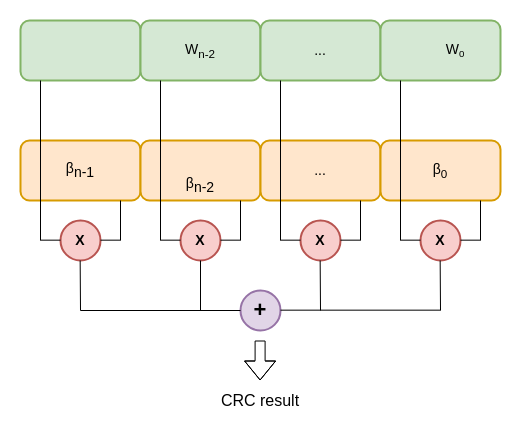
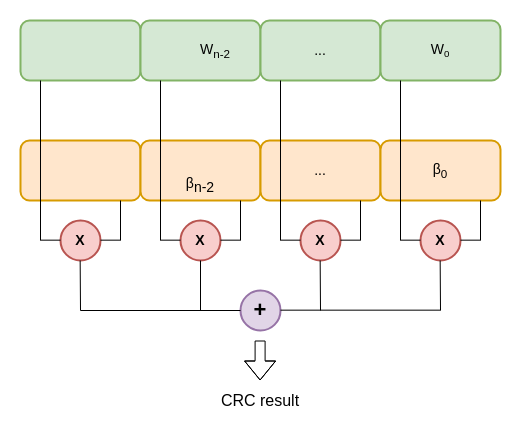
- <mxCell id="44" value="&lt;font style=&quot;font-size: 14px&quot;&gt;W&lt;sub&gt;n-2&lt;/sub&gt;&lt;/font&gt;" style="text;html=1;strokeColor=none;fillColor=none;align=center;verticalAlign=middle;whiteSpace=wrap;rounded=0;" vertex="1" parent="1"><mxGeometry x="180" y="40" width="40" height="20" as="geometry" /></mxCell>
+ <mxCell id="44" value="&lt;font style=&quot;font-size: 14px&quot;&gt;W&lt;sub&gt;n-2&lt;/sub&gt;&lt;/font&gt;" style="text;html=1;strokeColor=none;fillColor=none;align=center;verticalAlign=middle;whiteSpace=wrap;rounded=0;" vertex="1" parent="1"><mxGeometry x="195" y="40" width="40" height="20" as="geometry" /></mxCell>
- <mxCell id="45" value="&lt;font style=&quot;font-size: 14px&quot;&gt;W&lt;/font&gt;&lt;font style=&quot;font-size: 11.667px&quot;&gt;&lt;sub&gt;0&lt;/sub&gt;&lt;/font&gt;" style="text;html=1;strokeColor=none;fillColor=none;align=center;verticalAlign=middle;whiteSpace=wrap;rounded=0;" vertex="1" parent="1"><mxGeometry x="435" y="40" width="40" height="20" as="geometry" /></mxCell>
+ <mxCell id="45" value="&lt;font style=&quot;font-size: 14px&quot;&gt;W&lt;/font&gt;&lt;font style=&quot;font-size: 11.667px&quot;&gt;&lt;sub&gt;0&lt;/sub&gt;&lt;/font&gt;" style="text;html=1;strokeColor=none;fillColor=none;align=center;verticalAlign=middle;whiteSpace=wrap;rounded=0;" vertex="1" parent="1"><mxGeometry x="420" y="40" width="40" height="20" as="geometry" /></mxCell>
- <mxCell id="46" value="&lt;span style=&quot;font-family: &amp;#34;arial&amp;#34; , sans-serif ; font-size: 14px ; text-align: left&quot;&gt;β&lt;/span&gt;&lt;sub&gt;&lt;span style=&quot;font-size: 14px&quot;&gt;n-1&lt;/span&gt;&lt;/sub&gt;" style="text;html=1;strokeColor=none;fillColor=none;align=center;verticalAlign=middle;whiteSpace=wrap;rounded=0;" vertex="1" parent="1"><mxGeometry x="60" y="160" width="40" height="20" as="geometry" /></mxCell>
